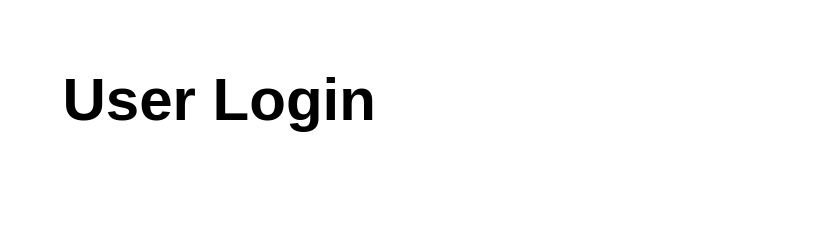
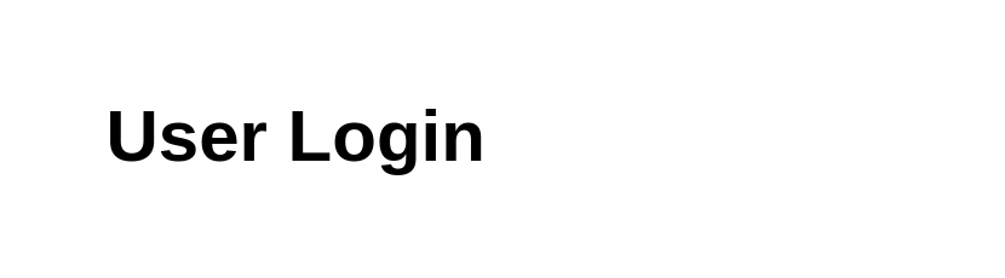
- <mxCell id="2" value="&lt;h1&gt;&lt;span style=&quot;background-color: initial;&quot;&gt;User Login&lt;/span&gt;&lt;/h1&gt;&lt;div&gt;&lt;span style=&quot;background-color: initial;&quot;&gt;&lt;br&gt;&lt;/span&gt;&lt;/div&gt;" style="text;html=1;strokeColor=none;fillColor=none;spacing=5;spacingTop=-20;whiteSpace=wrap;overflow=hidden;rounded=0;" parent="1" vertex="1"><mxGeometry x="20" y="20" width="290" height="50" as="geometry" /></mxCell>
+ <mxCell id="2" value="&lt;h1&gt;&lt;span style=&quot;background-color: initial;&quot;&gt;User Login&lt;/span&gt;&lt;/h1&gt;&lt;div&gt;&lt;span style=&quot;background-color: initial;&quot;&gt;&lt;br&gt;&lt;/span&gt;&lt;/div&gt;" style="text;html=1;strokeColor=none;fillColor=none;spacing=5;spacingTop=-20;whiteSpace=wrap;overflow=hidden;rounded=0;" parent="1" vertex="1"><mxGeometry x="30" y="25" width="290" height="50" as="geometry" /></mxCell>
